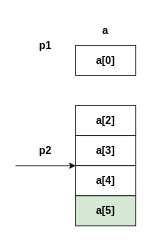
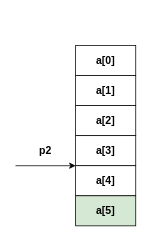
- <mxCell id="11" value="&lt;span style=&quot;font-size: 14px&quot;&gt;&lt;b&gt;a&lt;/b&gt;&lt;/span&gt;" style="text;html=1;strokeColor=none;fillColor=none;align=center;verticalAlign=middle;whiteSpace=wrap;rounded=0;" vertex="1" parent="1"><mxGeometry x="100" y="20" width="80" height="40" as="geometry" /></mxCell>
- <mxCell id="2" value="&lt;span style=&quot;font-size: 14px&quot;&gt;&lt;b&gt;p1&lt;/b&gt;&lt;/span&gt;" style="text;html=1;strokeColor=none;fillColor=none;align=center;verticalAlign=middle;whiteSpace=wrap;rounded=0;" vertex="1" parent="1"><mxGeometry x="20" y="40" width="80" height="40" as="geometry" /></mxCell>
+ <mxCell id="4" value="&lt;span style=&quot;font-size: 14px&quot;&gt;&lt;b&gt;a[1]&lt;/b&gt;&lt;/span&gt;" style="rounded=0;whiteSpace=wrap;html=1;" vertex="1" parent="1"><mxGeometry x="100" y="100" width="80" height="40" as="geometry" /></mxCell>
